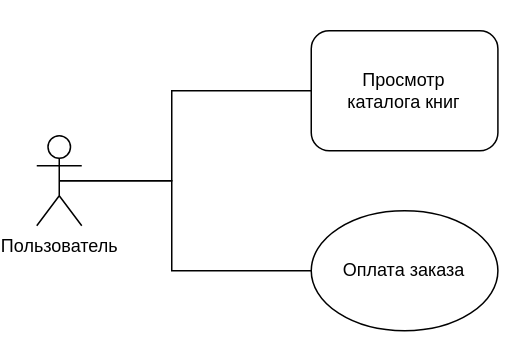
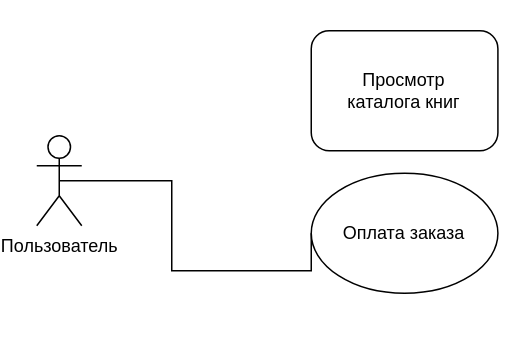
- <mxCell id="2" style="edgeStyle=orthogonalEdgeStyle;rounded=0;orthogonalLoop=1;jettySize=auto;html=1;entryX=0;entryY=0.5;entryDx=0;entryDy=0;exitX=0.5;exitY=0.5;exitDx=0;exitDy=0;exitPerimeter=0;endArrow=none;endFill=0;" parent="1" source="4" target="5" edge="1"><mxGeometry relative="1" as="geometry"><Array as="points"><mxPoint x="110" y="120" /><mxPoint x="110" y="60" /></Array></mxGeometry></mxCell>
- <mxCell id="6" value="Оплата заказа" style="ellipse;whiteSpace=wrap;html=1;" parent="1" vertex="1"><mxGeometry x="203" y="140" width="124.44" height="80" as="geometry" /></mxCell>
+ <mxCell id="6" value="Оплата заказа" style="ellipse;whiteSpace=wrap;html=1;" parent="1" vertex="1"><mxGeometry x="203" y="115" width="124.44" height="80" as="geometry" /></mxCell>
